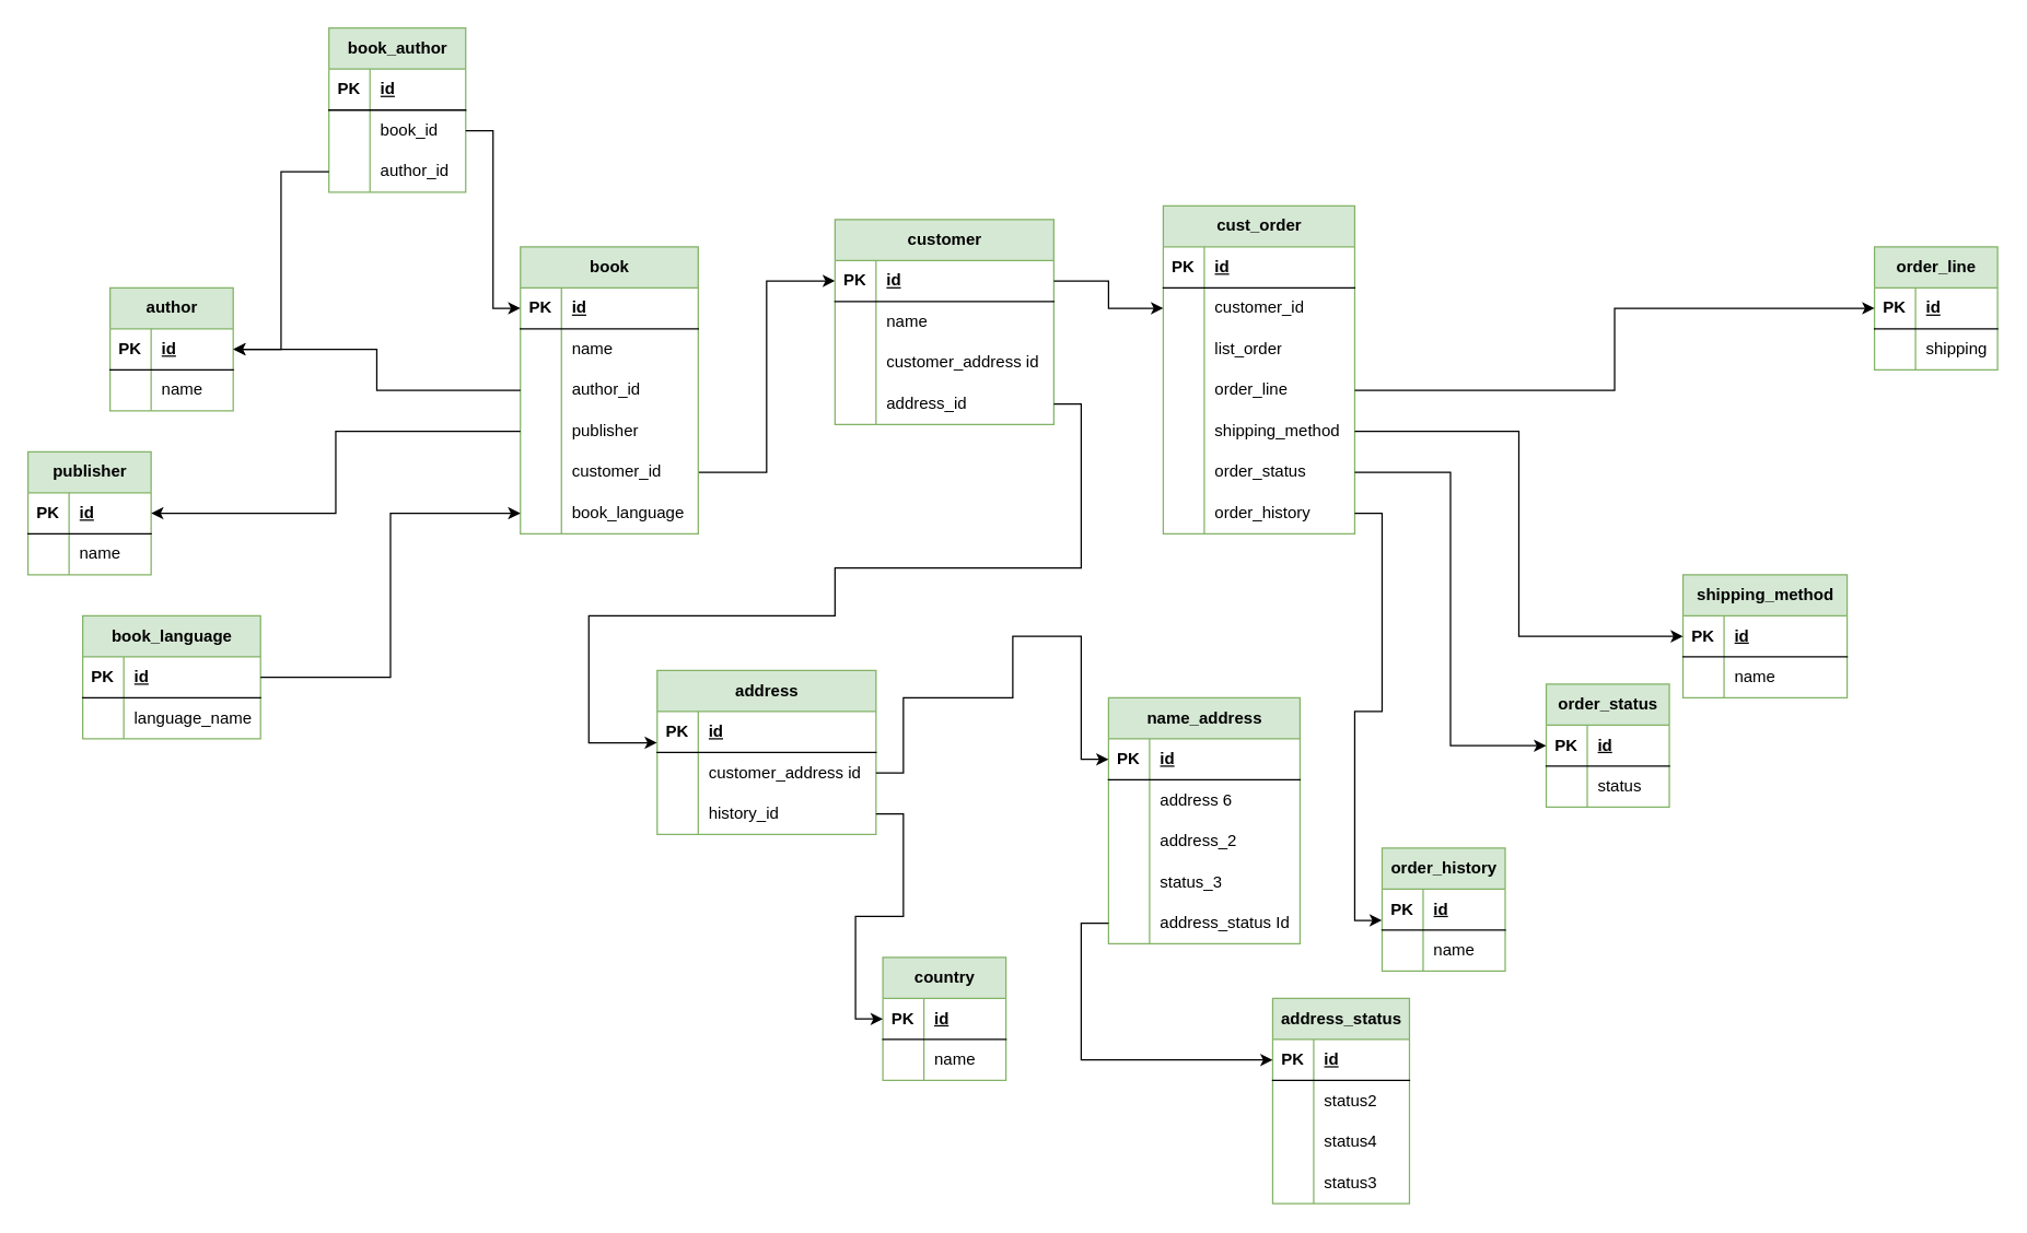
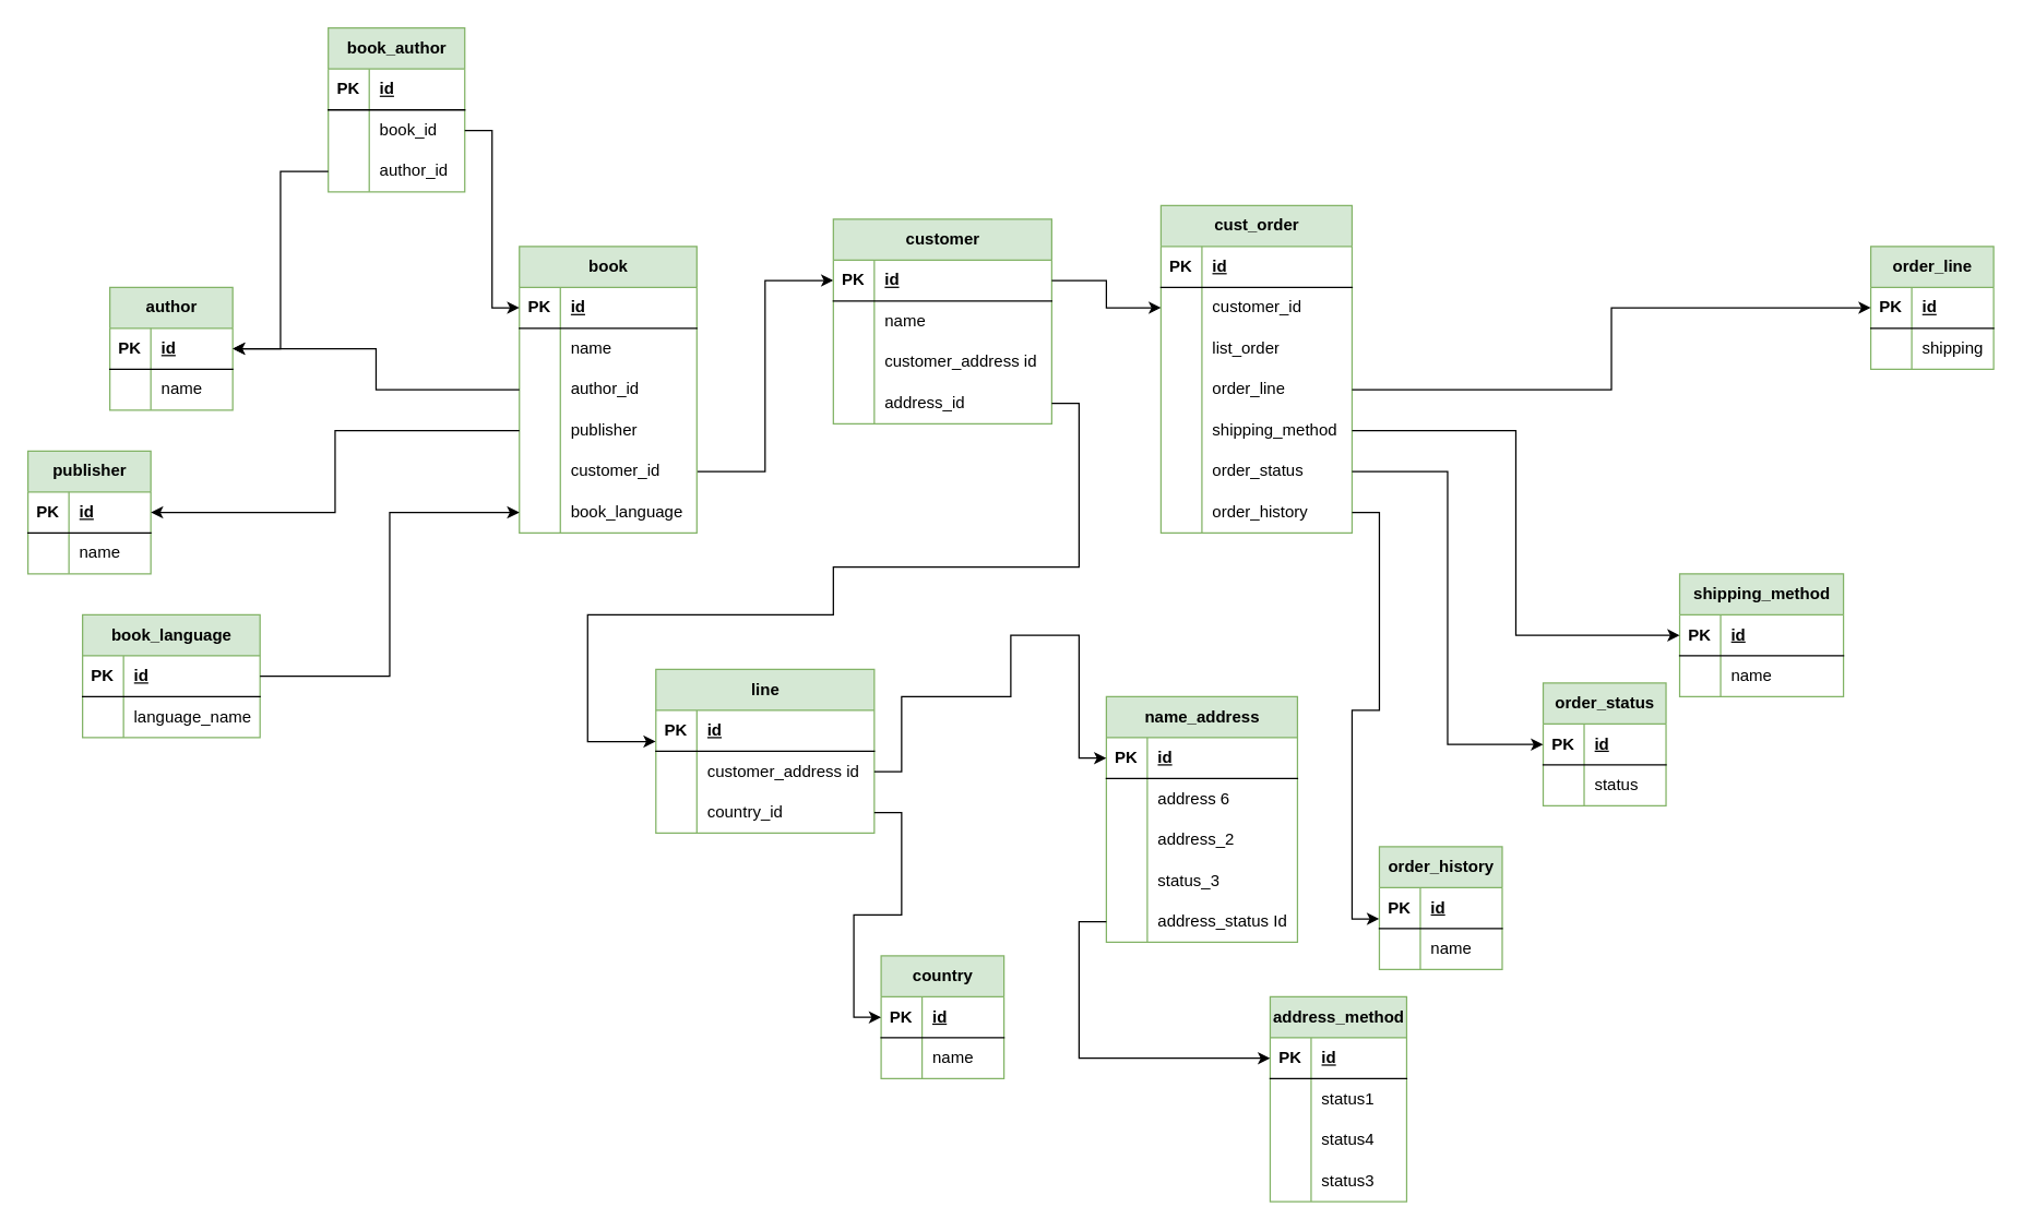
- <mxCell id="58" value="address" style="shape=table;startSize=30;container=1;collapsible=1;childLayout=tableLayout;fixedRows=1;rowLines=0;fontStyle=1;align=center;resizeLast=1;html=1;fillColor=#d5e8d4;strokeColor=#82b366;" vertex="1" parent="1"><mxGeometry x="480" y="490" width="160" height="120" as="geometry" /></mxCell>
+ <mxCell id="58" value="line" style="shape=table;startSize=30;container=1;collapsible=1;childLayout=tableLayout;fixedRows=1;rowLines=0;fontStyle=1;align=center;resizeLast=1;html=1;fillColor=#d5e8d4;strokeColor=#82b366;" vertex="1" parent="1"><mxGeometry x="480" y="490" width="160" height="120" as="geometry" /></mxCell>
- <mxCell id="67" value="history_id" style="shape=partialRectangle;connectable=0;fillColor=none;top=0;left=0;bottom=0;right=0;align=left;spacingLeft=6;overflow=hidden;whiteSpace=wrap;html=1;" vertex="1" parent="65"><mxGeometry x="30" width="130" height="30" as="geometry"><mxRectangle width="130" height="30" as="alternateBounds" /></mxGeometry></mxCell>
+ <mxCell id="67" value="country_id" style="shape=partialRectangle;connectable=0;fillColor=none;top=0;left=0;bottom=0;right=0;align=left;spacingLeft=6;overflow=hidden;whiteSpace=wrap;html=1;" vertex="1" parent="65"><mxGeometry x="30" width="130" height="30" as="geometry"><mxRectangle width="130" height="30" as="alternateBounds" /></mxGeometry></mxCell>
- <mxCell id="114" value="address_status" style="shape=table;startSize=30;container=1;collapsible=1;childLayout=tableLayout;fixedRows=1;rowLines=0;fontStyle=1;align=center;resizeLast=1;html=1;fillColor=#d5e8d4;strokeColor=#82b366;" vertex="1" parent="1"><mxGeometry x="930" y="730" width="100" height="150" as="geometry" /></mxCell>
+ <mxCell id="114" value="address_method" style="shape=table;startSize=30;container=1;collapsible=1;childLayout=tableLayout;fixedRows=1;rowLines=0;fontStyle=1;align=center;resizeLast=1;html=1;fillColor=#d5e8d4;strokeColor=#82b366;" vertex="1" parent="1"><mxGeometry x="930" y="730" width="100" height="150" as="geometry" /></mxCell>
- <mxCell id="120" value="status2" style="shape=partialRectangle;connectable=0;fillColor=none;top=0;left=0;bottom=0;right=0;align=left;spacingLeft=6;overflow=hidden;whiteSpace=wrap;html=1;" vertex="1" parent="118"><mxGeometry x="30" width="70" height="30" as="geometry"><mxRectangle width="70" height="30" as="alternateBounds" /></mxGeometry></mxCell>
+ <mxCell id="120" value="status1" style="shape=partialRectangle;connectable=0;fillColor=none;top=0;left=0;bottom=0;right=0;align=left;spacingLeft=6;overflow=hidden;whiteSpace=wrap;html=1;" vertex="1" parent="118"><mxGeometry x="30" width="70" height="30" as="geometry"><mxRectangle width="70" height="30" as="alternateBounds" /></mxGeometry></mxCell>
